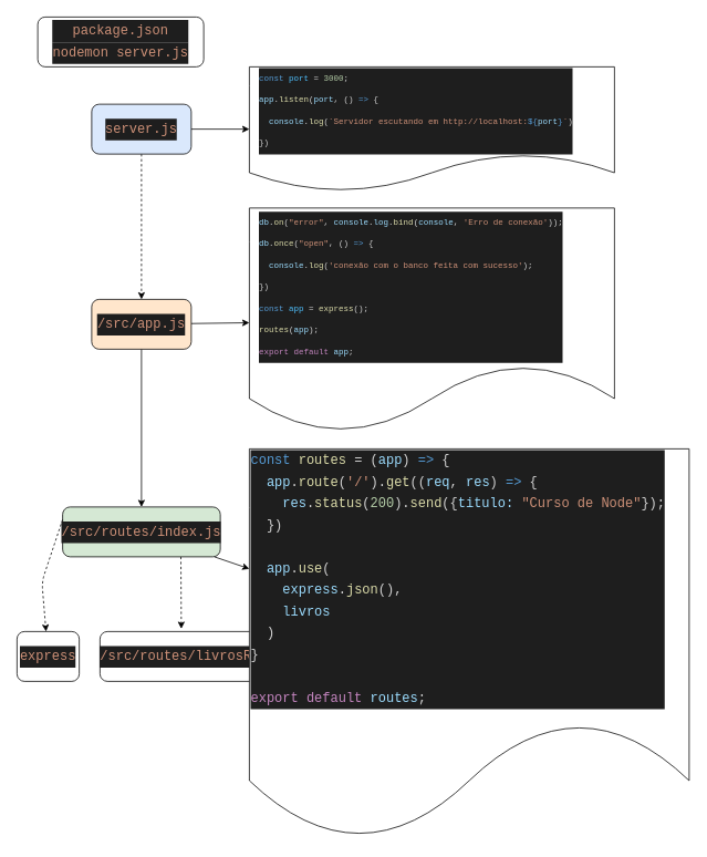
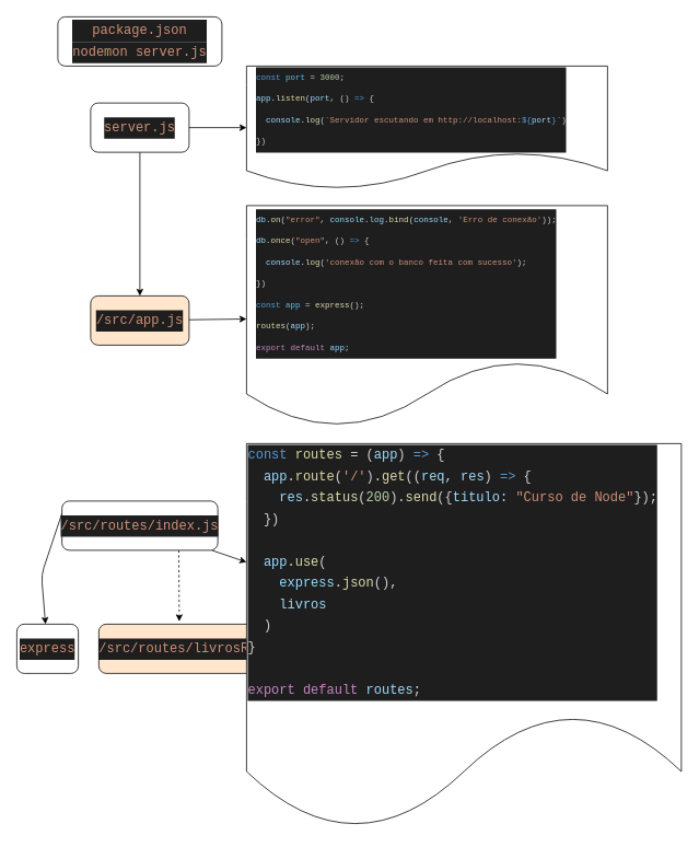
- <mxCell id="8" value="&lt;div style=&quot;background-color: rgb(30, 30, 30); line-height: 26px;&quot;&gt;&lt;font face=&quot;JetBrains Mono, Consolas, Courier New, monospace&quot; color=&quot;#ce9178&quot;&gt;&lt;span style=&quot;font-size: 16px;&quot;&gt;package.json&lt;/span&gt;&lt;/font&gt;&lt;br&gt;&lt;/div&gt;&lt;div style=&quot;background-color: rgb(30, 30, 30); line-height: 26px;&quot;&gt;&lt;div style=&quot;color: rgb(212, 212, 212); font-family: &amp;quot;JetBrains Mono&amp;quot;, Consolas, &amp;quot;Courier New&amp;quot;, monospace; font-size: 16px; line-height: 26px;&quot;&gt;&lt;span style=&quot;color: #ce9178;&quot;&gt;nodemon server.js&lt;/span&gt;&lt;/div&gt;&lt;/div&gt;" style="rounded=1;whiteSpace=wrap;html=1;" vertex="1" parent="1"><mxGeometry x="45" y="20" width="200" height="60" as="geometry" /></mxCell>
+ <mxCell id="8" value="&lt;div style=&quot;background-color: rgb(30, 30, 30); line-height: 26px;&quot;&gt;&lt;font face=&quot;JetBrains Mono, Consolas, Courier New, monospace&quot; color=&quot;#ce9178&quot;&gt;&lt;span style=&quot;font-size: 16px;&quot;&gt;package.json&lt;/span&gt;&lt;/font&gt;&lt;br&gt;&lt;/div&gt;&lt;div style=&quot;background-color: rgb(30, 30, 30); line-height: 26px;&quot;&gt;&lt;div style=&quot;color: rgb(212, 212, 212); font-family: &amp;quot;JetBrains Mono&amp;quot;, Consolas, &amp;quot;Courier New&amp;quot;, monospace; font-size: 16px; line-height: 26px;&quot;&gt;&lt;span style=&quot;color: #ce9178;&quot;&gt;nodemon server.js&lt;/span&gt;&lt;/div&gt;&lt;/div&gt;" style="rounded=1;whiteSpace=wrap;html=1;" vertex="1" parent="1"><mxGeometry x="70" y="20" width="200" height="60" as="geometry" /></mxCell>
- <mxCell id="4" value="&lt;div style=&quot;color: rgb(212, 212, 212); background-color: rgb(30, 30, 30); font-family: &amp;quot;JetBrains Mono&amp;quot;, Consolas, &amp;quot;Courier New&amp;quot;, monospace; font-size: 16px; line-height: 26px;&quot;&gt;&lt;span style=&quot;color: #ce9178;&quot;&gt;server.js&lt;/span&gt;&lt;/div&gt;" style="rounded=1;whiteSpace=wrap;html=1;fillColor=#dae8fc;" vertex="1" parent="1"><mxGeometry x="110" y="125" width="120" height="60" as="geometry" /></mxCell>
+ <mxCell id="4" value="&lt;div style=&quot;color: rgb(212, 212, 212); background-color: rgb(30, 30, 30); font-family: &amp;quot;JetBrains Mono&amp;quot;, Consolas, &amp;quot;Courier New&amp;quot;, monospace; font-size: 16px; line-height: 26px;&quot;&gt;&lt;span style=&quot;color: #ce9178;&quot;&gt;server.js&lt;/span&gt;&lt;/div&gt;" style="rounded=1;whiteSpace=wrap;html=1;" vertex="1" parent="1"><mxGeometry x="110" y="125" width="120" height="60" as="geometry" /></mxCell>
- <mxCell id="2" value="" style="edgeStyle=none;html=1;dashed=1;" edge="1" parent="1" source="4" target="7"><mxGeometry relative="1" as="geometry" /></mxCell>
+ <mxCell id="2" value="" style="edgeStyle=none;html=1;" edge="1" parent="1" source="4" target="7"><mxGeometry relative="1" as="geometry" /></mxCell>
- <mxCell id="5" value="" style="edgeStyle=none;html=1;fontSize=10;" edge="1" parent="1" source="7" target="13"><mxGeometry relative="1" as="geometry" /></mxCell>
- <mxCell id="13" value="&lt;div style=&quot;color: rgb(212, 212, 212); background-color: rgb(30, 30, 30); font-family: &amp;quot;JetBrains Mono&amp;quot;, Consolas, &amp;quot;Courier New&amp;quot;, monospace; font-size: 16px; line-height: 26px;&quot;&gt;&lt;div style=&quot;line-height: 26px;&quot;&gt;&lt;span style=&quot;color: #ce9178;&quot;&gt;/src/routes/index.js&lt;/span&gt;&lt;/div&gt;&lt;/div&gt;" style="whiteSpace=wrap;html=1;rounded=1;fillColor=#d5e8d4;" vertex="1" parent="1"><mxGeometry x="75" y="610" width="190" height="60" as="geometry" /></mxCell>
+ <mxCell id="13" value="&lt;div style=&quot;color: rgb(212, 212, 212); background-color: rgb(30, 30, 30); font-family: &amp;quot;JetBrains Mono&amp;quot;, Consolas, &amp;quot;Courier New&amp;quot;, monospace; font-size: 16px; line-height: 26px;&quot;&gt;&lt;div style=&quot;line-height: 26px;&quot;&gt;&lt;span style=&quot;color: #ce9178;&quot;&gt;/src/routes/index.js&lt;/span&gt;&lt;/div&gt;&lt;/div&gt;" style="whiteSpace=wrap;html=1;rounded=1;" vertex="1" parent="1"><mxGeometry x="75" y="610" width="190" height="60" as="geometry" /></mxCell>
- <mxCell id="10" value="" style="edgeStyle=none;html=1;fontSize=10;exitX=0;exitY=0.25;exitDx=0;exitDy=0;dashed=1;" edge="1" parent="1" source="13" target="15"><mxGeometry relative="1" as="geometry"><Array as="points"><mxPoint x="50" y="700" /></Array></mxGeometry></mxCell>
+ <mxCell id="10" value="" style="edgeStyle=none;html=1;fontSize=10;exitX=0;exitY=0.25;exitDx=0;exitDy=0;" edge="1" parent="1" source="13" target="15"><mxGeometry relative="1" as="geometry"><Array as="points"><mxPoint x="50" y="700" /></Array></mxGeometry></mxCell>
- <mxCell id="16" value="&lt;div style=&quot;background-color: rgb(30, 30, 30); line-height: 26px; font-size: 16px; font-family: &amp;quot;JetBrains Mono&amp;quot;, Consolas, &amp;quot;Courier New&amp;quot;, monospace; color: rgb(212, 212, 212);&quot;&gt;&lt;div style=&quot;line-height: 26px;&quot;&gt;&lt;span style=&quot;color: #ce9178;&quot;&gt;/src/routes/&lt;/span&gt;&lt;span style=&quot;color: rgb(206, 145, 120);&quot;&gt;livrosRoutes.js&lt;/span&gt;&lt;br&gt;&lt;/div&gt;&lt;/div&gt;" style="whiteSpace=wrap;html=1;rounded=1;" vertex="1" parent="1"><mxGeometry x="120" y="760" width="260" height="60" as="geometry" /></mxCell>
+ <mxCell id="16" value="&lt;div style=&quot;background-color: rgb(30, 30, 30); line-height: 26px; font-size: 16px; font-family: &amp;quot;JetBrains Mono&amp;quot;, Consolas, &amp;quot;Courier New&amp;quot;, monospace; color: rgb(212, 212, 212);&quot;&gt;&lt;div style=&quot;line-height: 26px;&quot;&gt;&lt;span style=&quot;color: #ce9178;&quot;&gt;/src/routes/&lt;/span&gt;&lt;span style=&quot;color: rgb(206, 145, 120);&quot;&gt;livrosRoutes.js&lt;/span&gt;&lt;br&gt;&lt;/div&gt;&lt;/div&gt;" style="whiteSpace=wrap;html=1;rounded=1;fillColor=#ffe6cc;" vertex="1" parent="1"><mxGeometry x="120" y="760" width="260" height="60" as="geometry" /></mxCell>
